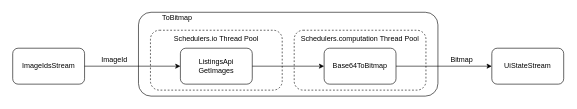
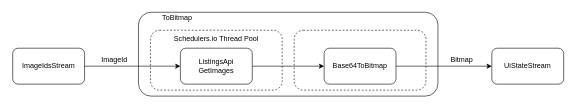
- <mxCell id="11" value="Schedulers.computation Thread Pool" style="text;html=1;strokeColor=none;fillColor=none;align=center;verticalAlign=middle;whiteSpace=wrap;rounded=0;" vertex="1" parent="1"><mxGeometry x="500" y="50" width="200" height="30" as="geometry" /></mxCell>
